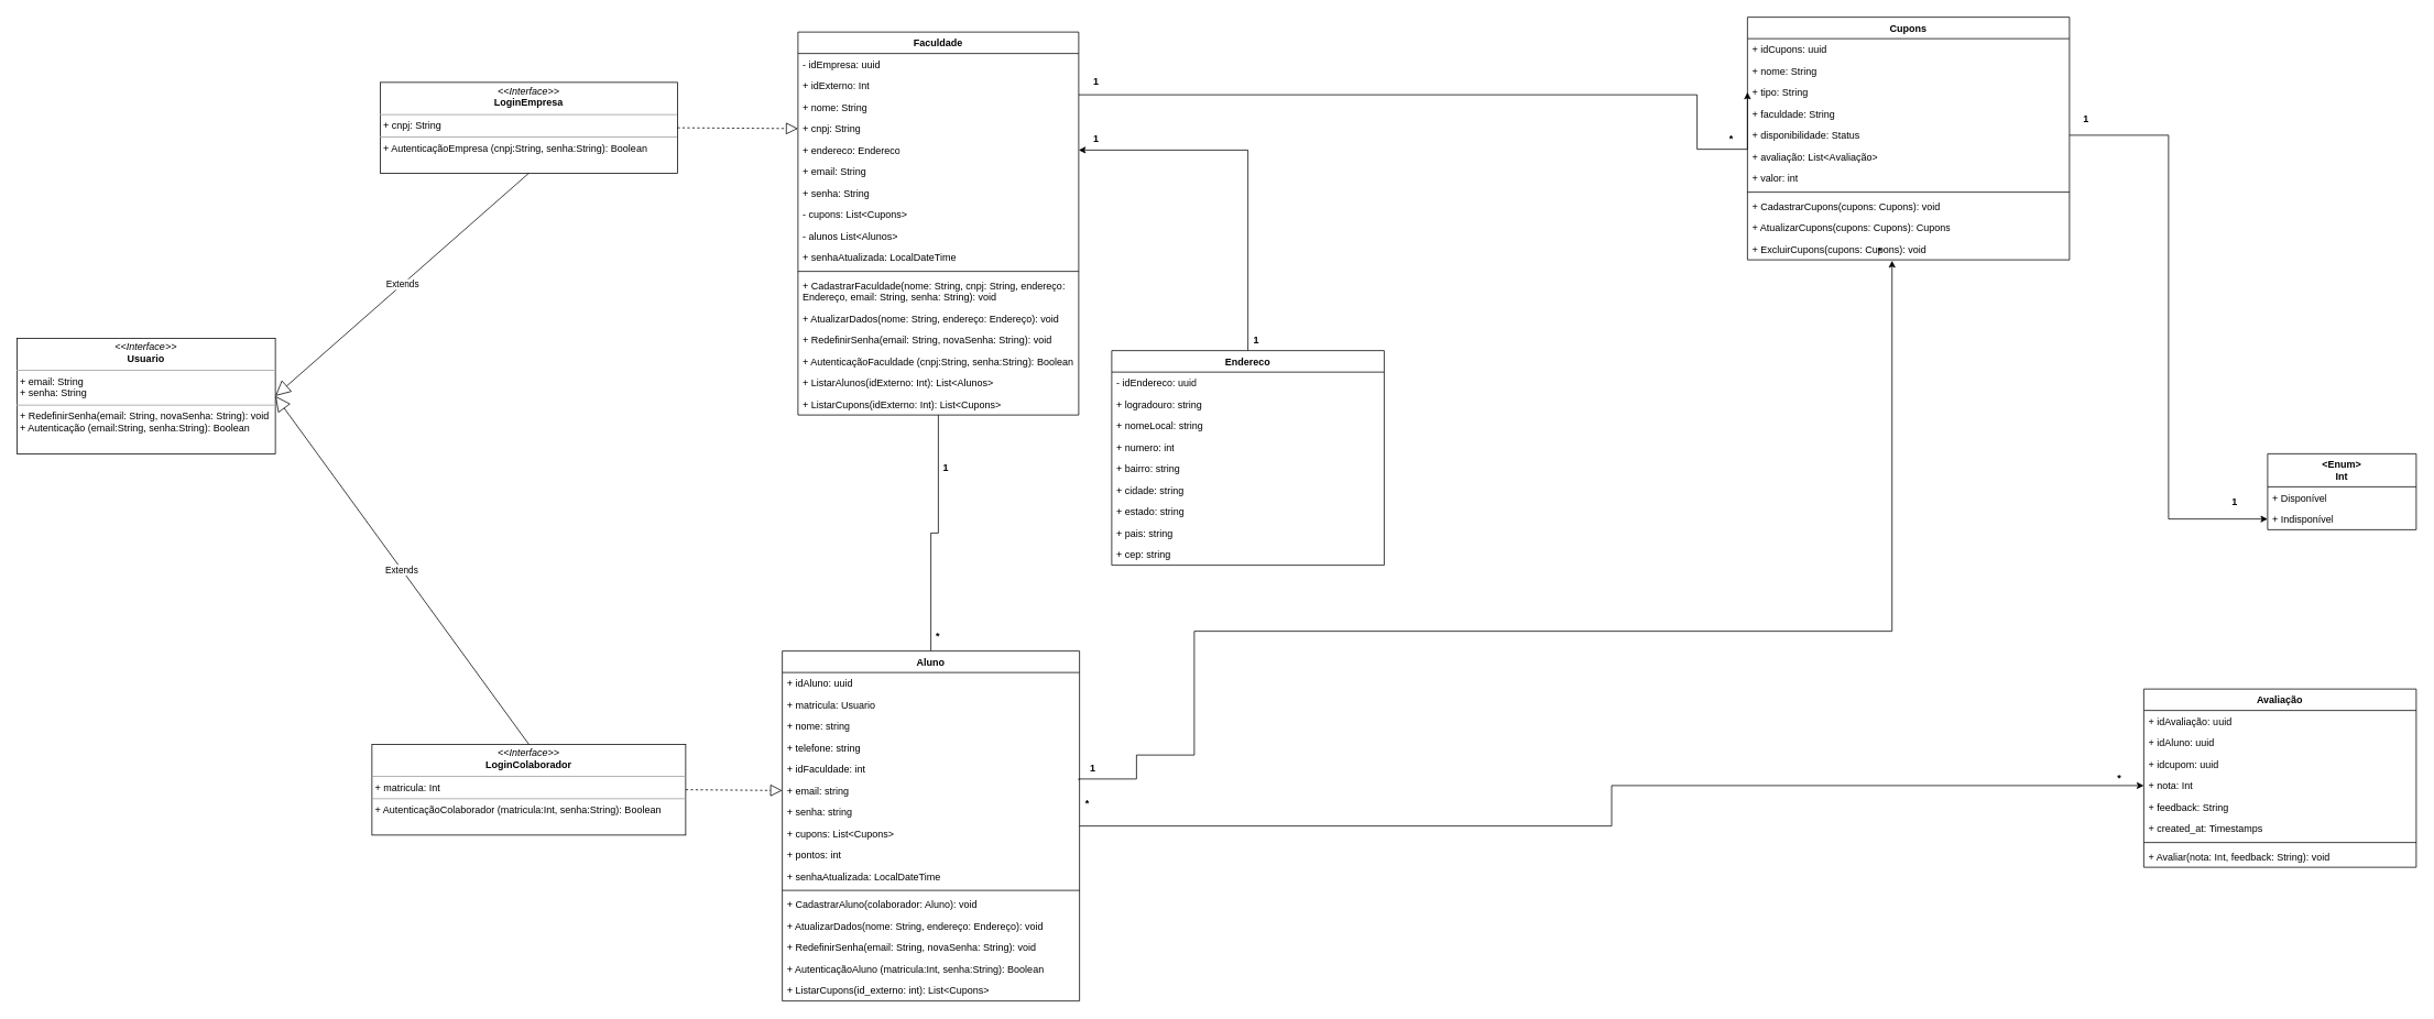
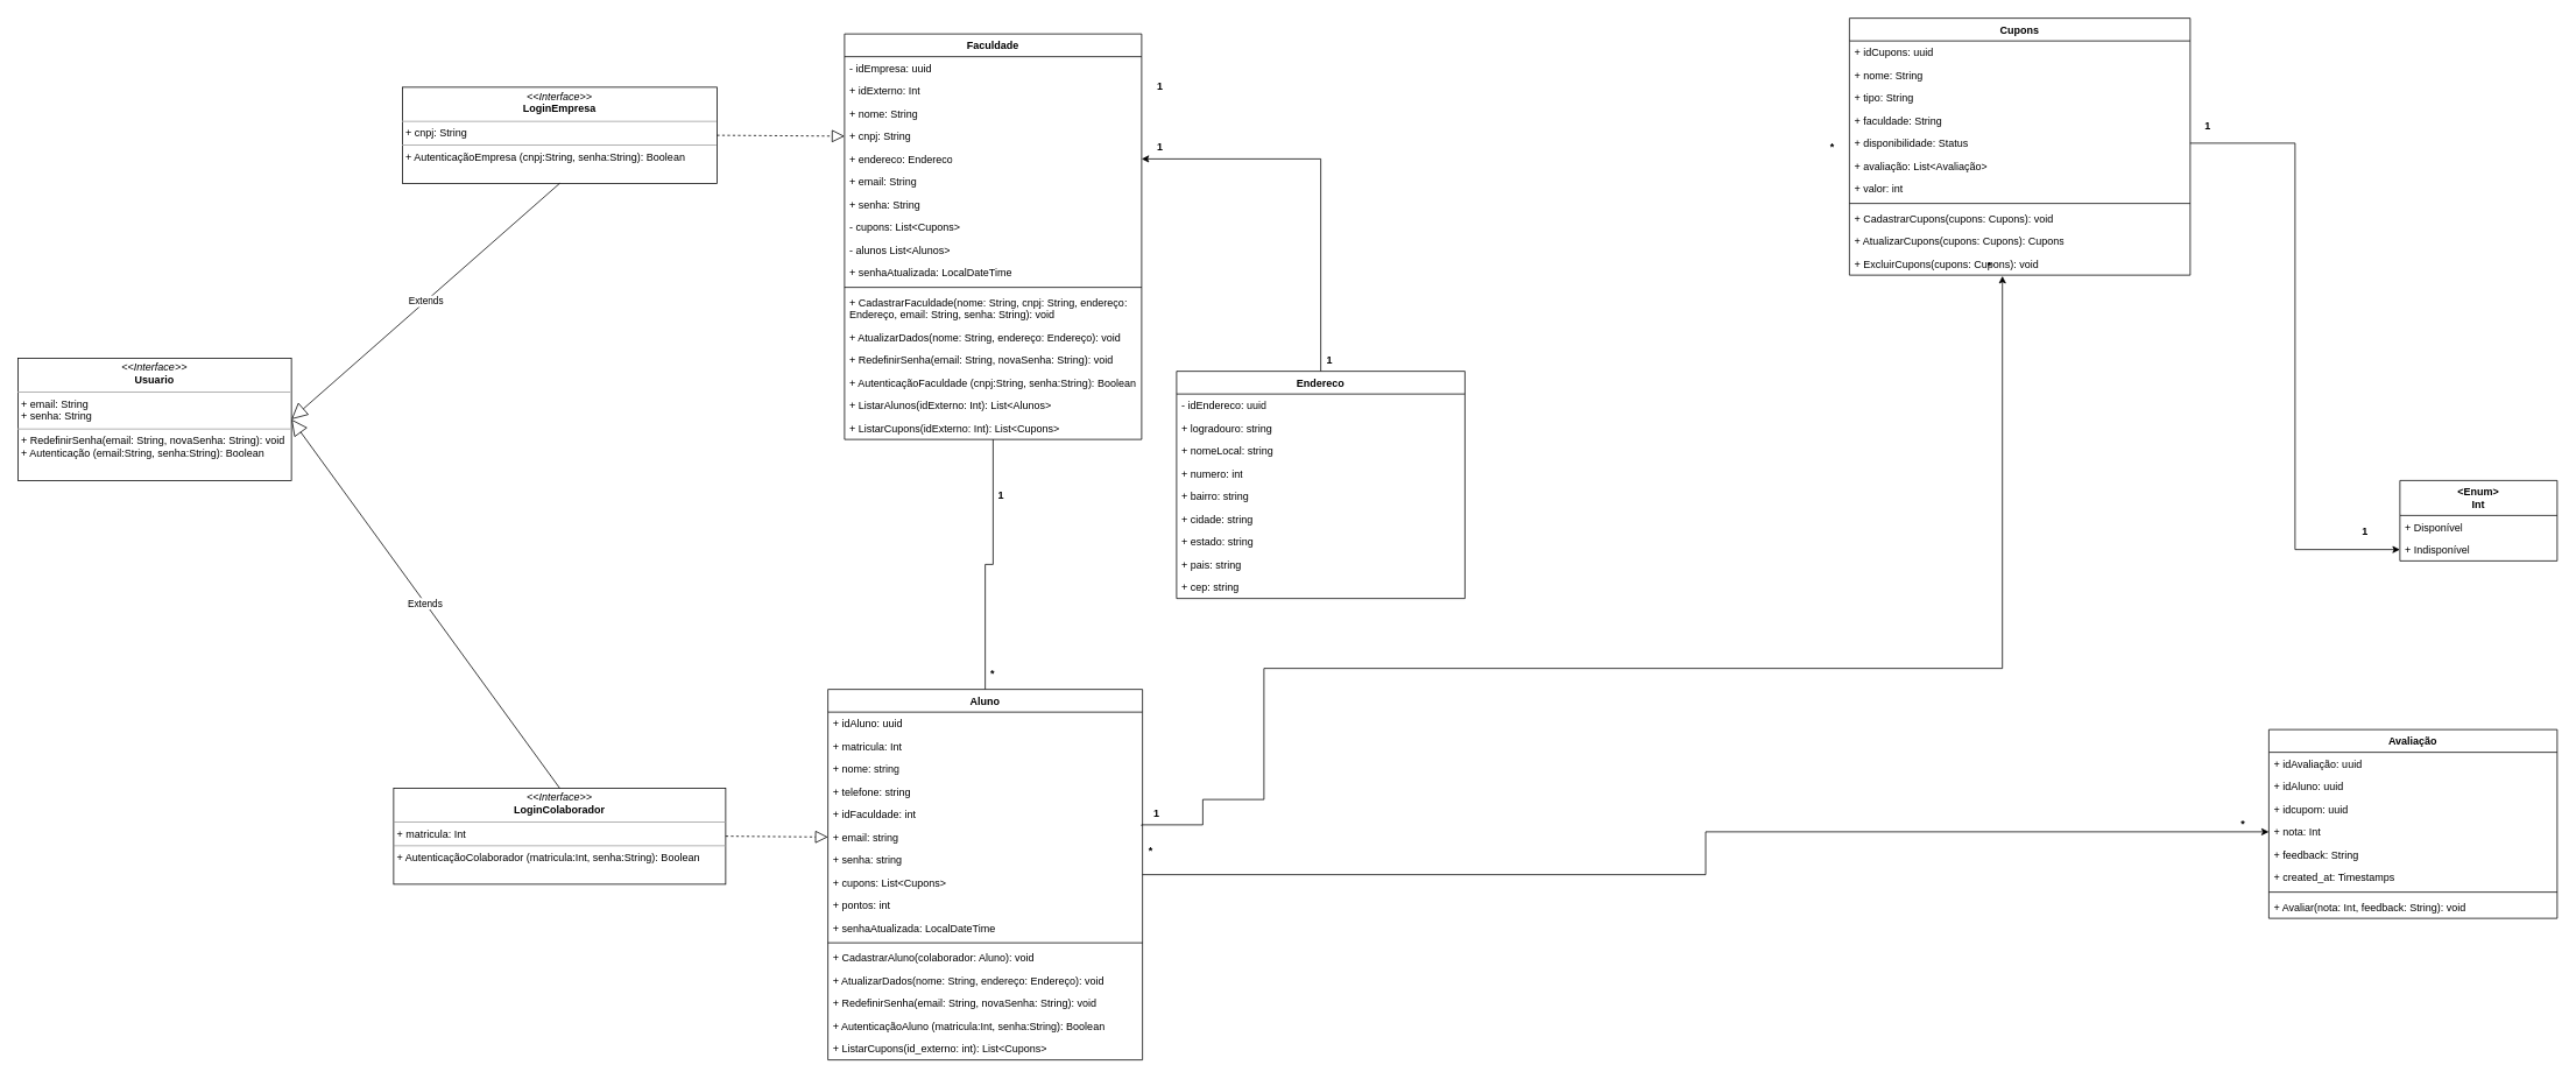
- <mxCell id="2" style="edgeStyle=orthogonalEdgeStyle;rounded=0;orthogonalLoop=1;jettySize=auto;html=1;entryX=0;entryY=0.5;entryDx=0;entryDy=0;" parent="1" source="4" target="67" edge="1"><mxGeometry relative="1" as="geometry"><Array as="points"><mxPoint x="2055" y="114" /><mxPoint x="2055" y="180" /></Array></mxGeometry></mxCell>
- <mxCell id="38" value="+ matricula: Usuario" style="text;strokeColor=none;fillColor=none;align=left;verticalAlign=top;spacingLeft=4;spacingRight=4;overflow=hidden;rotatable=0;points=[[0,0.5],[1,0.5]];portConstraint=eastwest;whiteSpace=wrap;html=1;" parent="36" vertex="1"><mxGeometry y="52" width="360" height="26" as="geometry" /></mxCell>
+ <mxCell id="38" value="+ matricula: Int" style="text;strokeColor=none;fillColor=none;align=left;verticalAlign=top;spacingLeft=4;spacingRight=4;overflow=hidden;rotatable=0;points=[[0,0.5],[1,0.5]];portConstraint=eastwest;whiteSpace=wrap;html=1;" parent="36" vertex="1"><mxGeometry y="52" width="360" height="26" as="geometry" /></mxCell>
